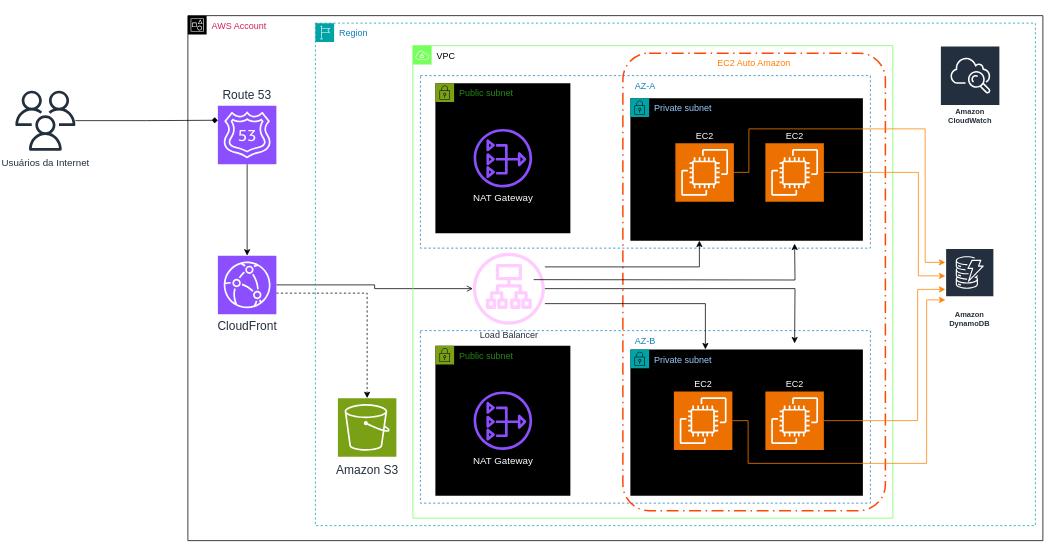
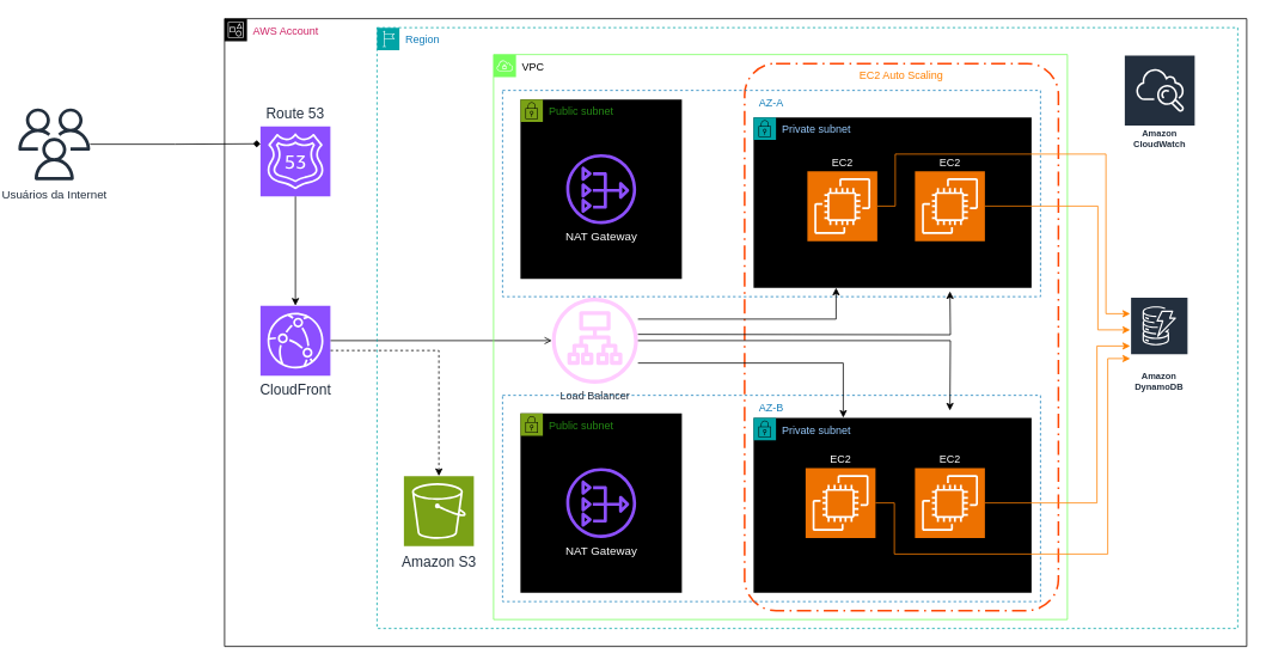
- <mxCell id="9" value="EC2 Auto Amazon" style="rounded=1;arcSize=10;dashed=1;fillColor=none;dashPattern=8 3 1 3;strokeWidth=2;fontColor=#FF8000;strokeColor=#ff4805;verticalAlign=top;" vertex="1" parent="8"><mxGeometry x="410" y="40" width="350" height="610" as="geometry" /></mxCell>
+ <mxCell id="9" value="EC2 Auto Scaling" style="rounded=1;arcSize=10;dashed=1;fillColor=none;dashPattern=8 3 1 3;strokeWidth=2;fontColor=#FF8000;strokeColor=#ff4805;verticalAlign=top;" vertex="1" parent="8"><mxGeometry x="410" y="40" width="350" height="610" as="geometry" /></mxCell>
- <mxCell id="19" value="Load Balancer&lt;br&gt;" style="sketch=0;outlineConnect=0;fontColor=#232F3E;gradientColor=none;fillColor=#FFCCFF;strokeColor=none;dashed=0;verticalLabelPosition=bottom;verticalAlign=top;align=center;html=1;fontSize=12;fontStyle=0;aspect=fixed;pointerEvents=1;shape=mxgraph.aws4.application_load_balancer;" vertex="1" parent="8"><mxGeometry x="210" y="306" width="96" height="96" as="geometry" /></mxCell>
+ <mxCell id="19" value="Load Balancer&lt;br&gt;" style="sketch=0;outlineConnect=0;fontColor=#232F3E;gradientColor=none;fillColor=#FFCCFF;strokeColor=none;dashed=0;verticalLabelPosition=bottom;verticalAlign=top;align=center;html=1;fontSize=12;fontStyle=0;aspect=fixed;pointerEvents=1;shape=mxgraph.aws4.application_load_balancer;" vertex="1" parent="8"><mxGeometry x="195" y="301" width="96" height="96" as="geometry" /></mxCell>
